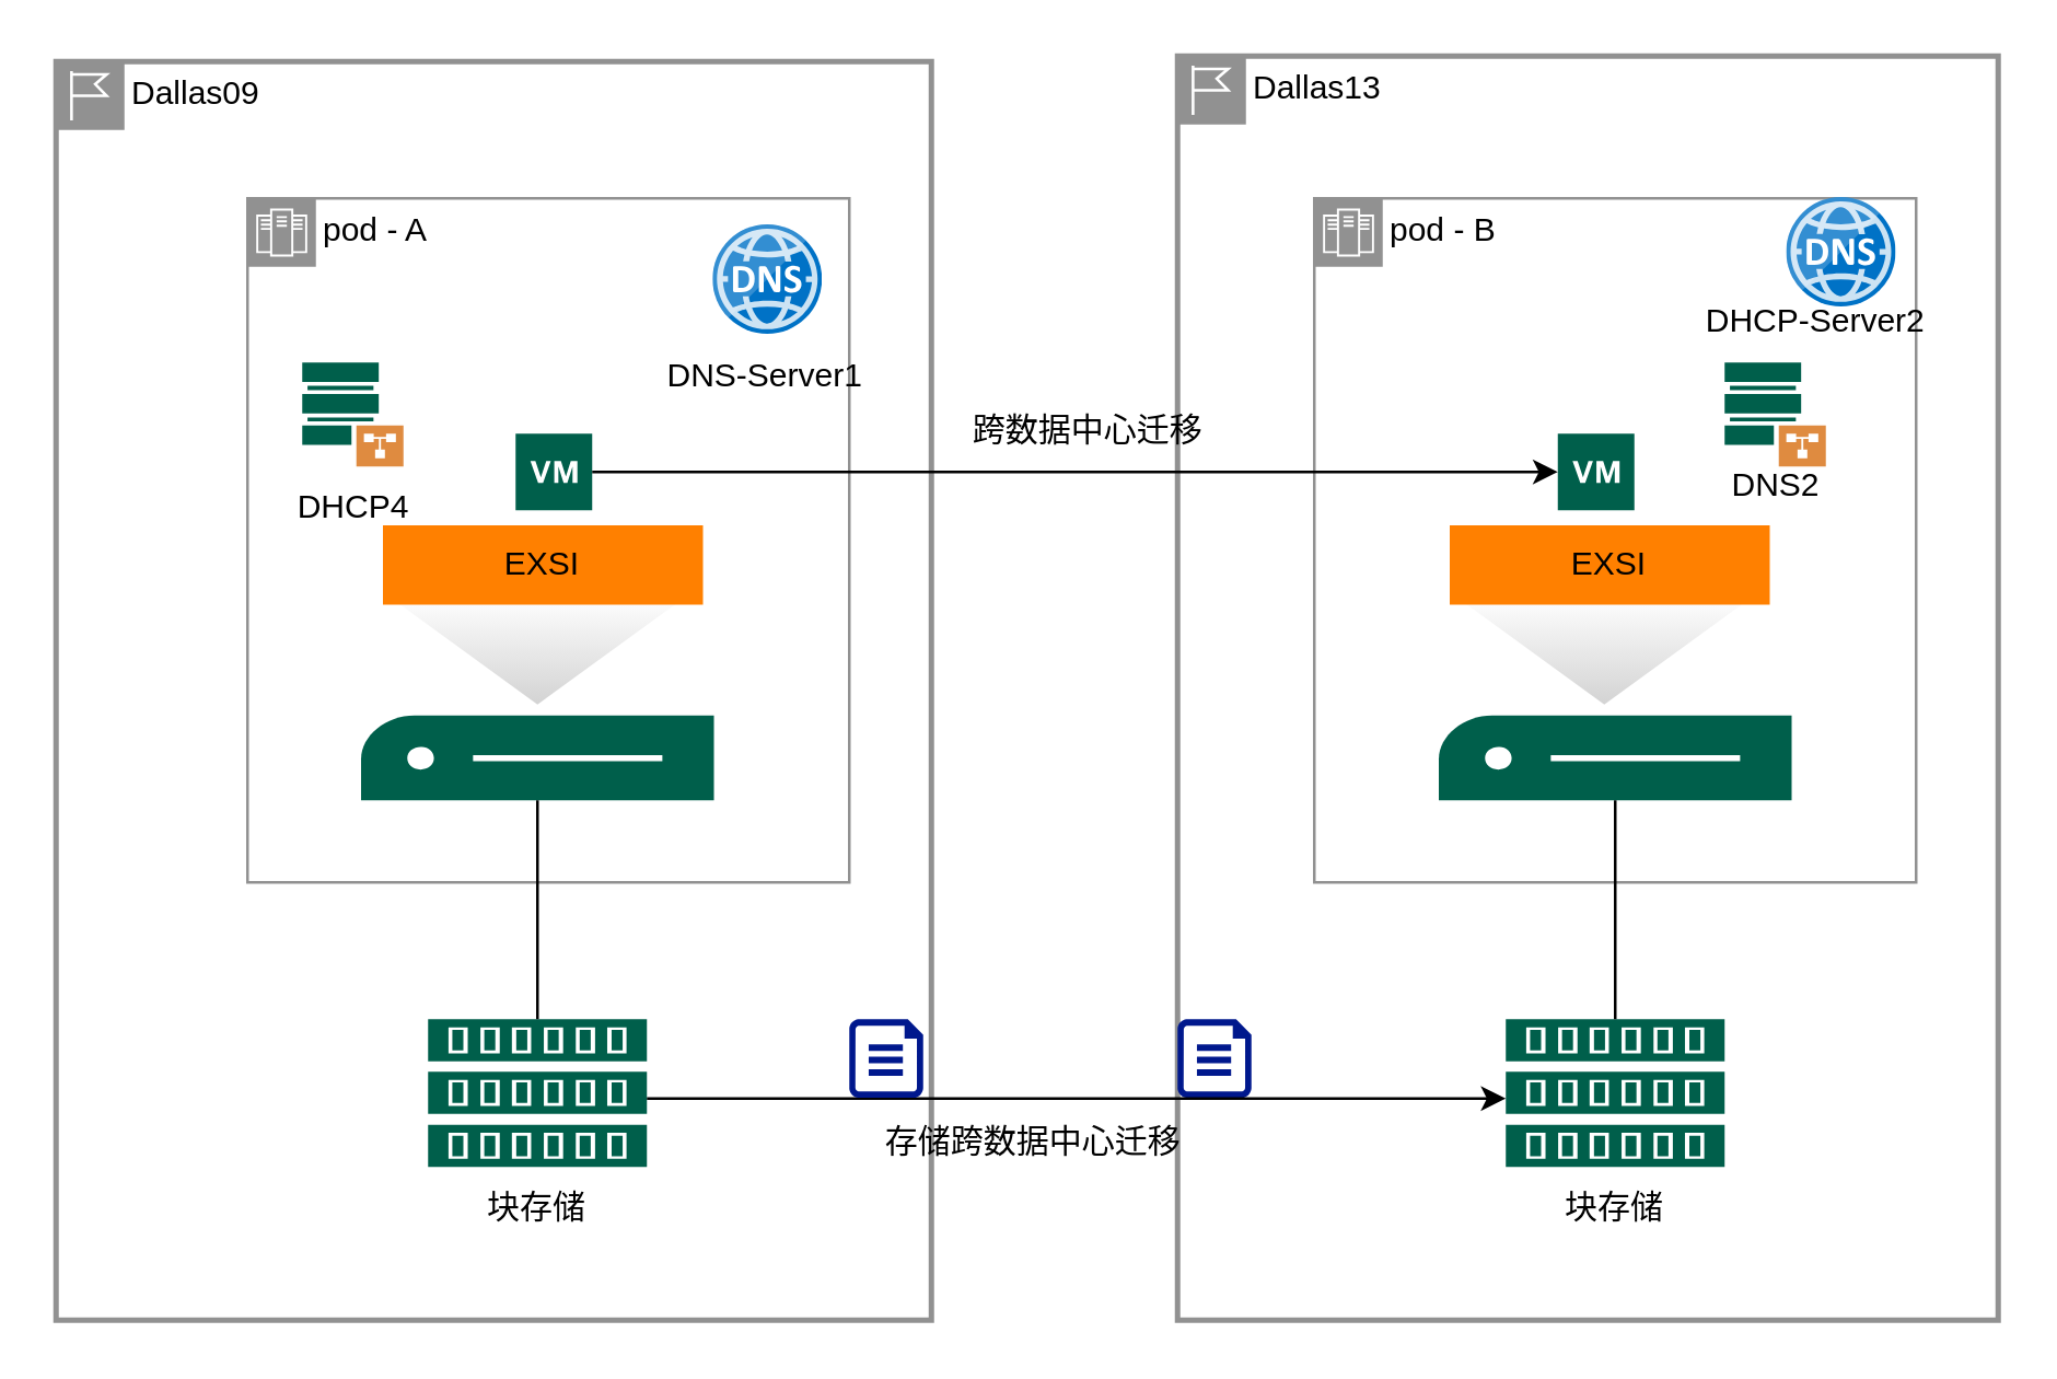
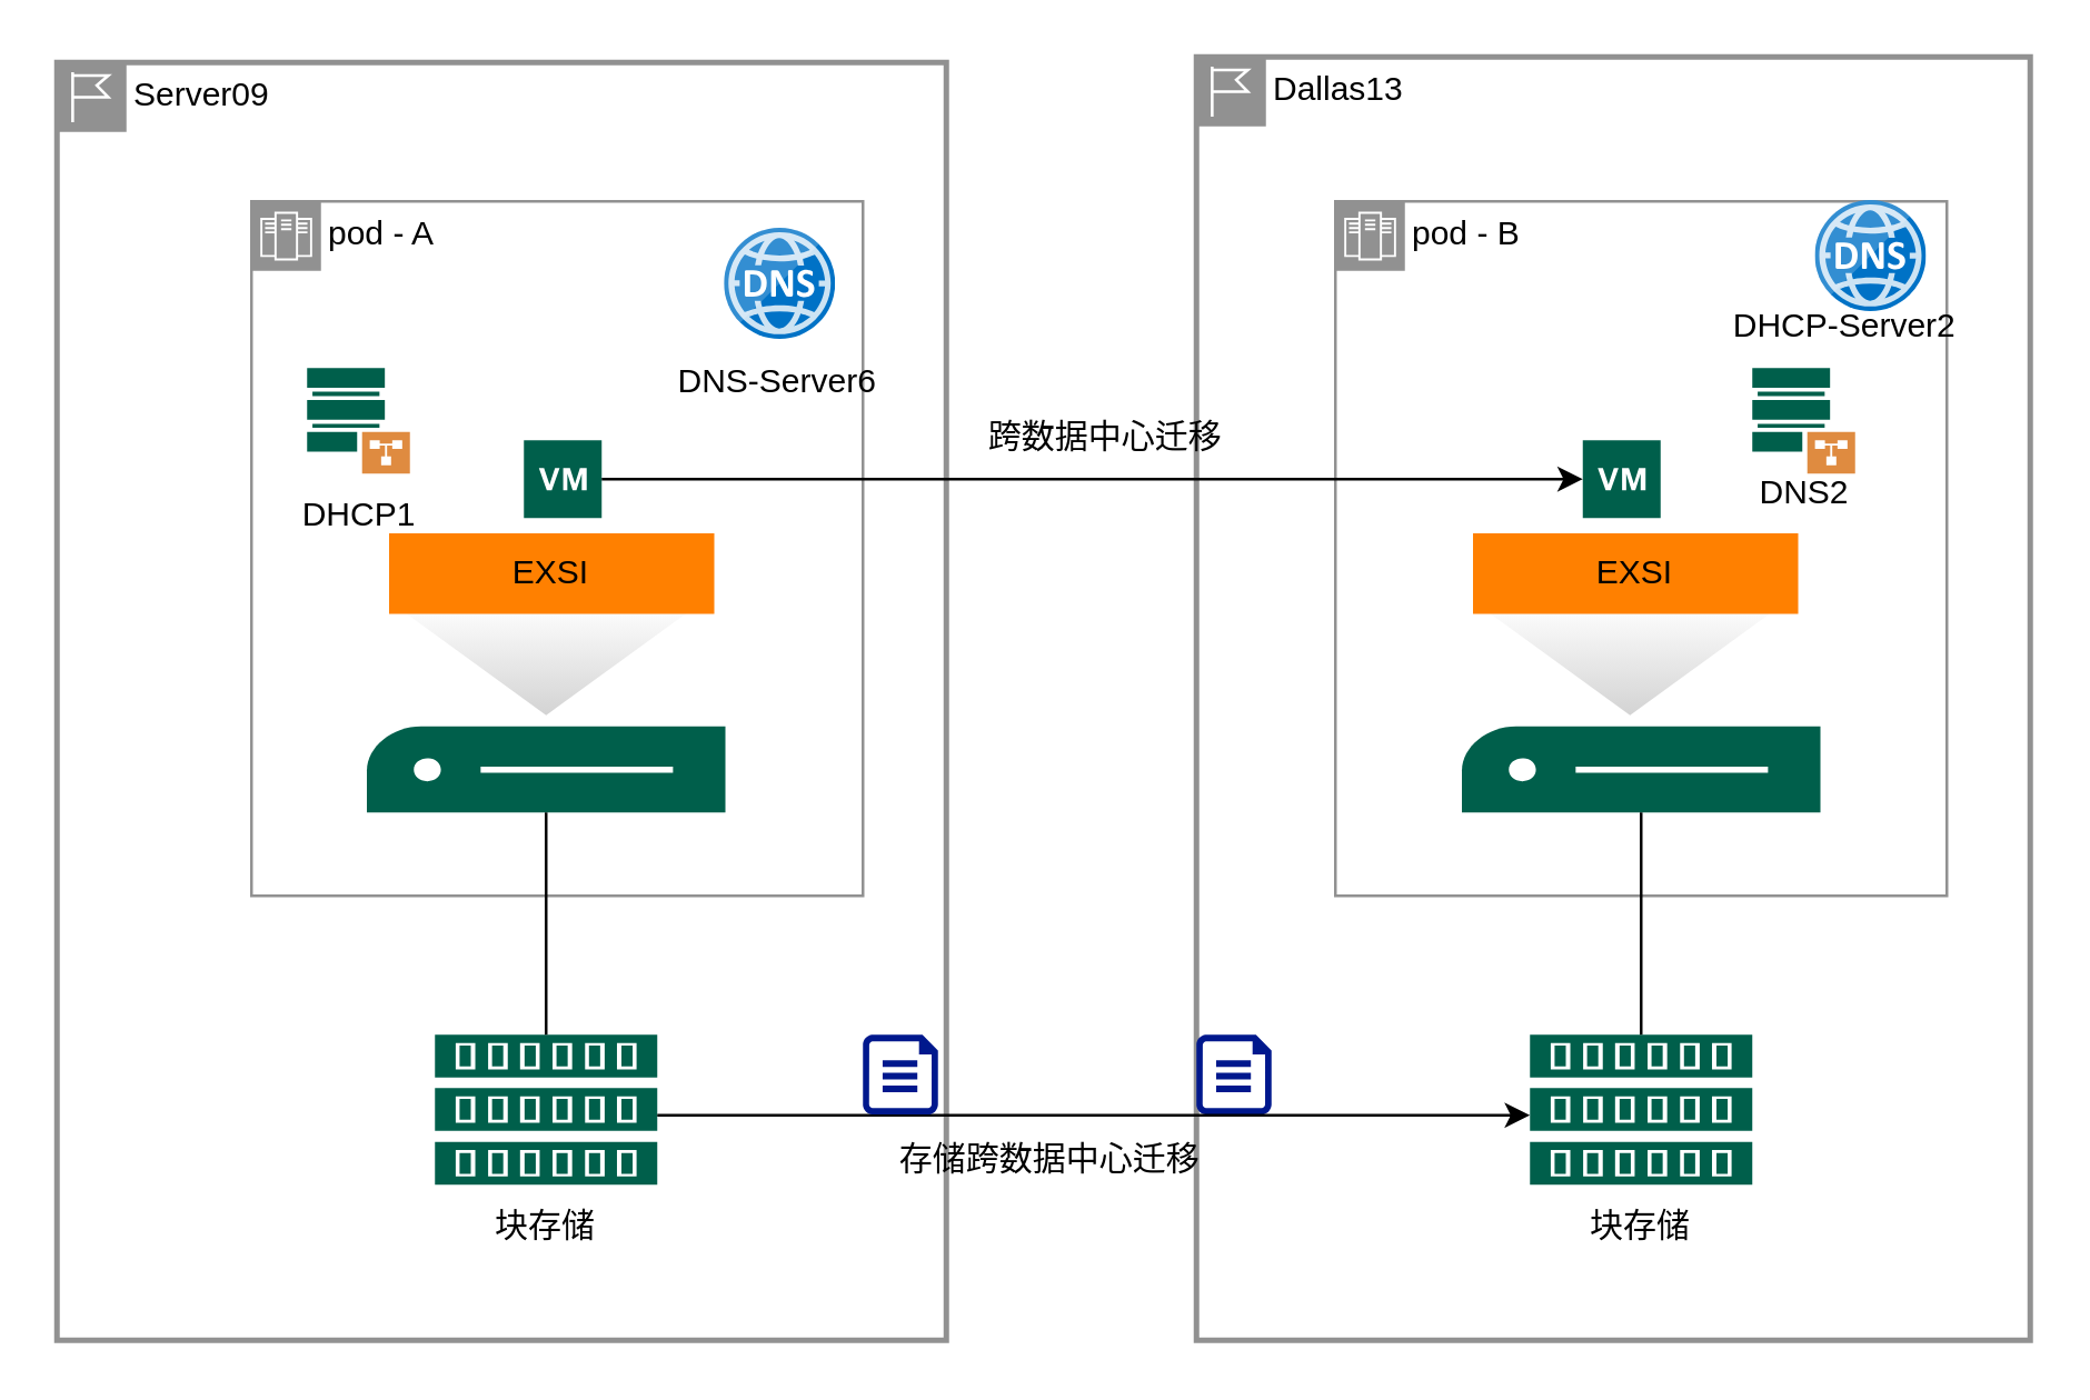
- <mxCell id="2" value="&lt;font color=&quot;#000000&quot;&gt;Dallas09&lt;/font&gt;" style="shape=mxgraph.ibm.box;prType=region;fontStyle=0;verticalAlign=top;align=left;spacingLeft=32;spacingTop=4;fillColor=none;rounded=0;whiteSpace=wrap;html=1;strokeColor=#919191;strokeWidth=2;dashed=0;container=1;spacing=-4;collapsible=0;expand=0;recursiveResize=0;" parent="1" vertex="1"><mxGeometry x="20" y="22" width="320" height="460" as="geometry" /></mxCell>
+ <mxCell id="2" value="&lt;font color=&quot;#000000&quot;&gt;Server09&lt;/font&gt;" style="shape=mxgraph.ibm.box;prType=region;fontStyle=0;verticalAlign=top;align=left;spacingLeft=32;spacingTop=4;fillColor=none;rounded=0;whiteSpace=wrap;html=1;strokeColor=#919191;strokeWidth=2;dashed=0;container=1;spacing=-4;collapsible=0;expand=0;recursiveResize=0;" parent="1" vertex="1"><mxGeometry x="20" y="22" width="320" height="460" as="geometry" /></mxCell>
- <mxCell id="22" value="&lt;font color=&quot;#000000&quot;&gt;DNS-Server1&lt;/font&gt;" style="text;html=1;strokeColor=none;fillColor=none;align=center;verticalAlign=middle;whiteSpace=wrap;rounded=0;" vertex="1" parent="17"><mxGeometry x="126" y="50" width="127" height="30" as="geometry" /></mxCell>
+ <mxCell id="22" value="&lt;font color=&quot;#000000&quot;&gt;DNS-Server6&lt;/font&gt;" style="text;html=1;strokeColor=none;fillColor=none;align=center;verticalAlign=middle;whiteSpace=wrap;rounded=0;" vertex="1" parent="17"><mxGeometry x="126" y="50" width="127" height="30" as="geometry" /></mxCell>
- <mxCell id="25" value="&lt;font color=&quot;#000000&quot;&gt;DHCP4&lt;/font&gt;" style="text;html=1;strokeColor=none;fillColor=none;align=center;verticalAlign=middle;whiteSpace=wrap;rounded=0;" parent="2" vertex="1"><mxGeometry x="78.5" y="148" width="60" height="30" as="geometry" /></mxCell>
+ <mxCell id="25" value="&lt;font color=&quot;#000000&quot;&gt;DHCP1&lt;/font&gt;" style="text;html=1;strokeColor=none;fillColor=none;align=center;verticalAlign=middle;whiteSpace=wrap;rounded=0;" parent="2" vertex="1"><mxGeometry x="78.5" y="148" width="60" height="30" as="geometry" /></mxCell>
